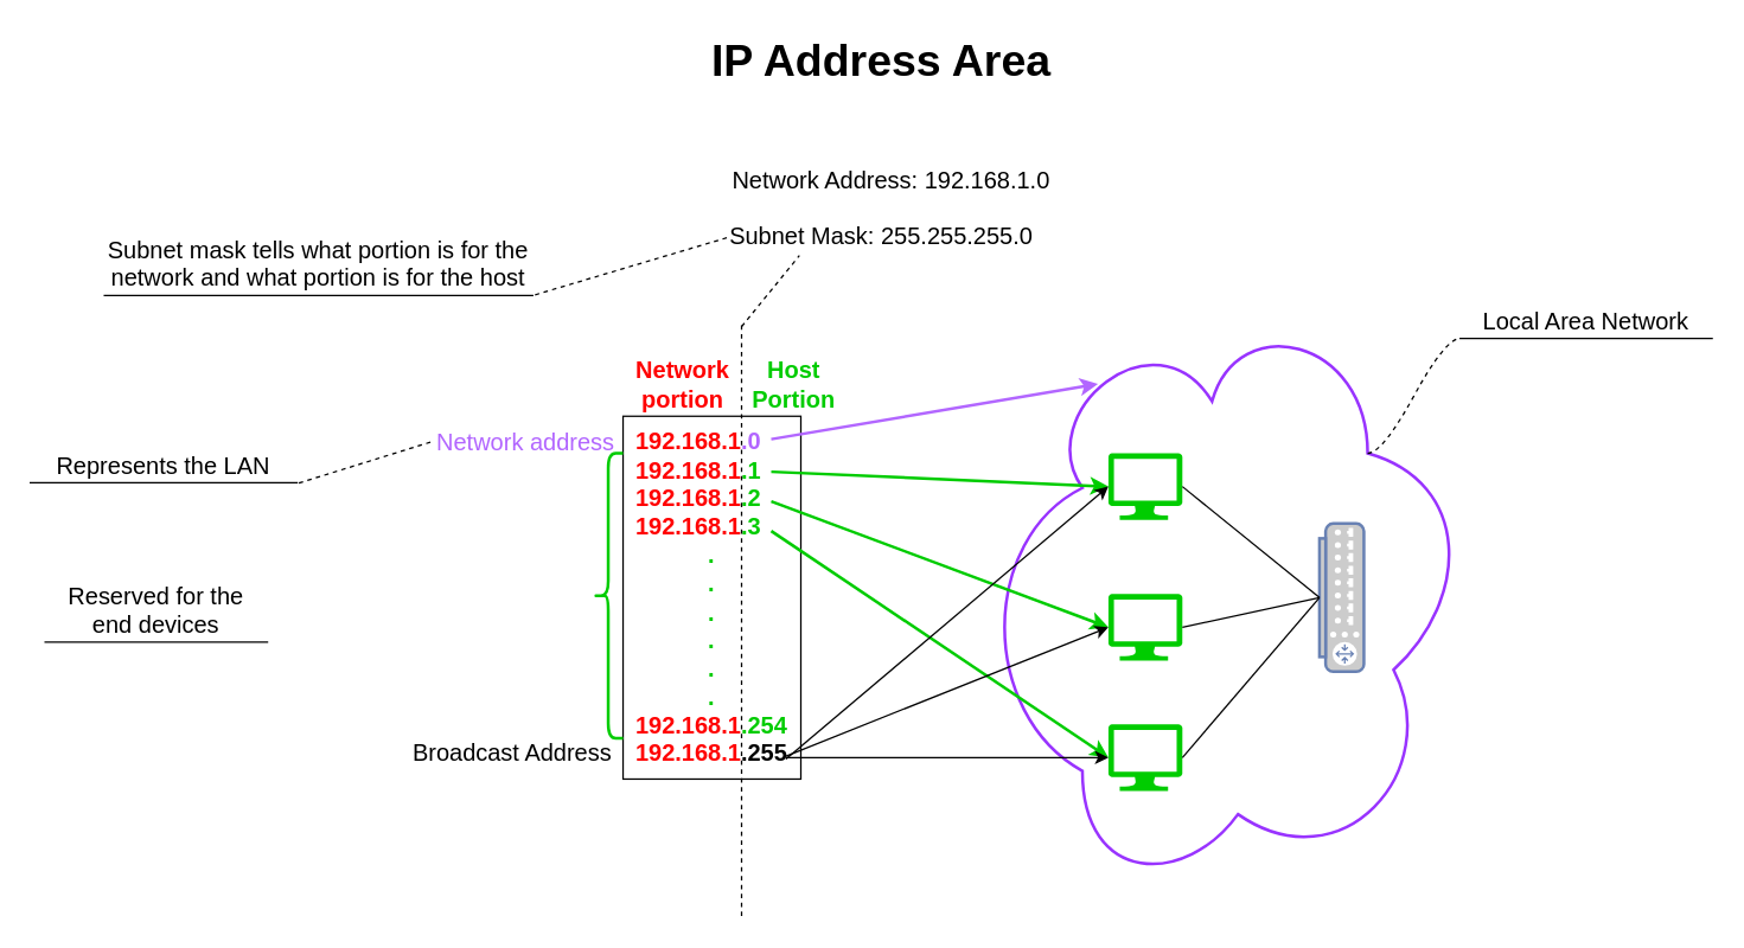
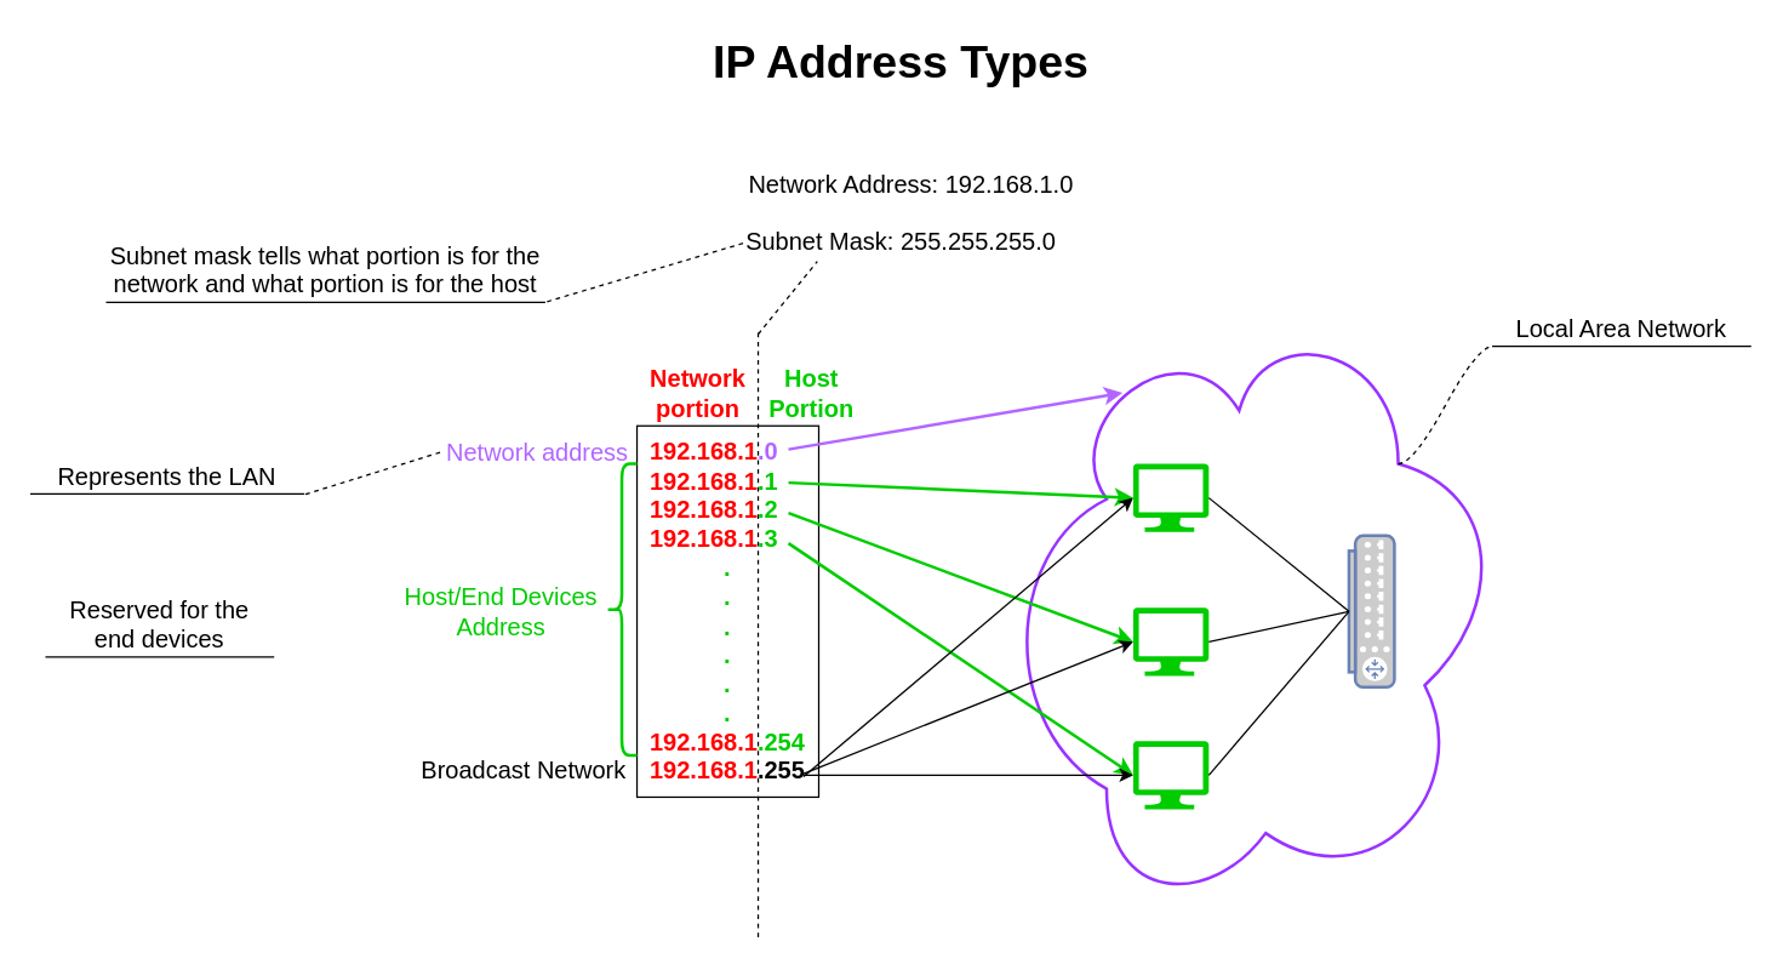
- <mxCell id="26" value="IP Address Area" style="text;html=1;align=center;verticalAlign=middle;resizable=0;points=[];autosize=1;fontSize=30;fontColor=#000000;fontStyle=1" parent="1" vertex="1"><mxGeometry x="464" y="20" width="260" height="40" as="geometry" /></mxCell>
+ <mxCell id="26" value="IP Address Types" style="text;html=1;align=center;verticalAlign=middle;resizable=0;points=[];autosize=1;fontSize=30;fontColor=#000000;fontStyle=1" parent="1" vertex="1"><mxGeometry x="464" y="20" width="260" height="40" as="geometry" /></mxCell>
+ <mxCell id="17" value="Host/End Devices&lt;br&gt;Address" style="text;html=1;align=center;verticalAlign=middle;resizable=0;points=[];autosize=1;fontSize=16;fontColor=#00CC00;" parent="1" vertex="1"><mxGeometry x="260" y="383" width="140" height="40" as="geometry" /></mxCell>
- <mxCell id="18" value="Broadcast Address" style="text;html=1;align=center;verticalAlign=middle;resizable=0;points=[];autosize=1;fontSize=16;fontColor=#000000;" parent="1" vertex="1"><mxGeometry x="270" y="498" width="150" height="20" as="geometry" /></mxCell>
+ <mxCell id="18" value="Broadcast Network" style="text;html=1;align=center;verticalAlign=middle;resizable=0;points=[];autosize=1;fontSize=16;fontColor=#000000;" parent="1" vertex="1"><mxGeometry x="270" y="498" width="150" height="20" as="geometry" /></mxCell>
